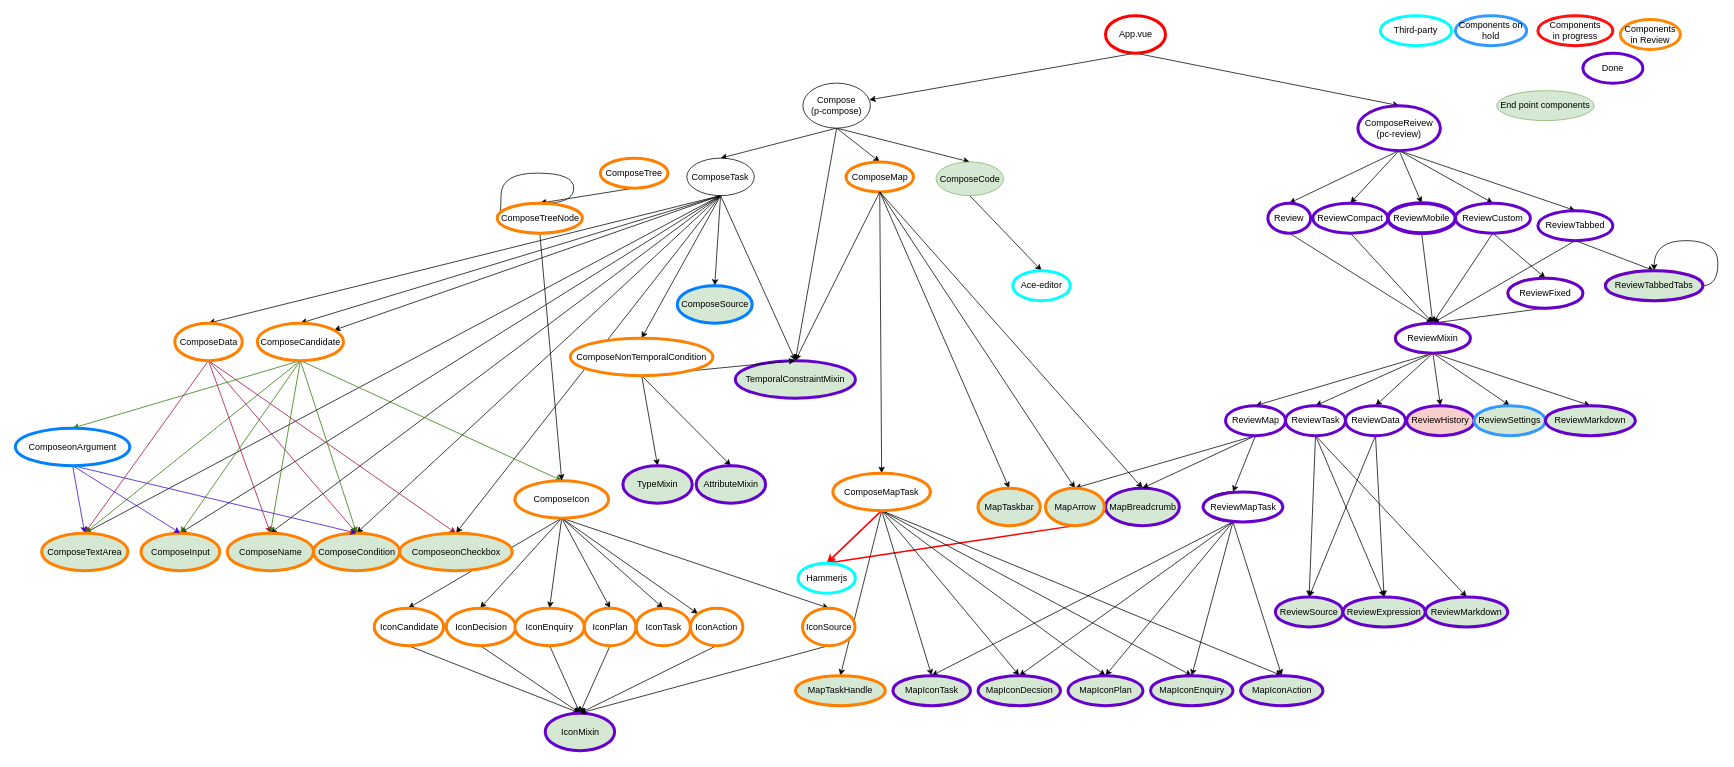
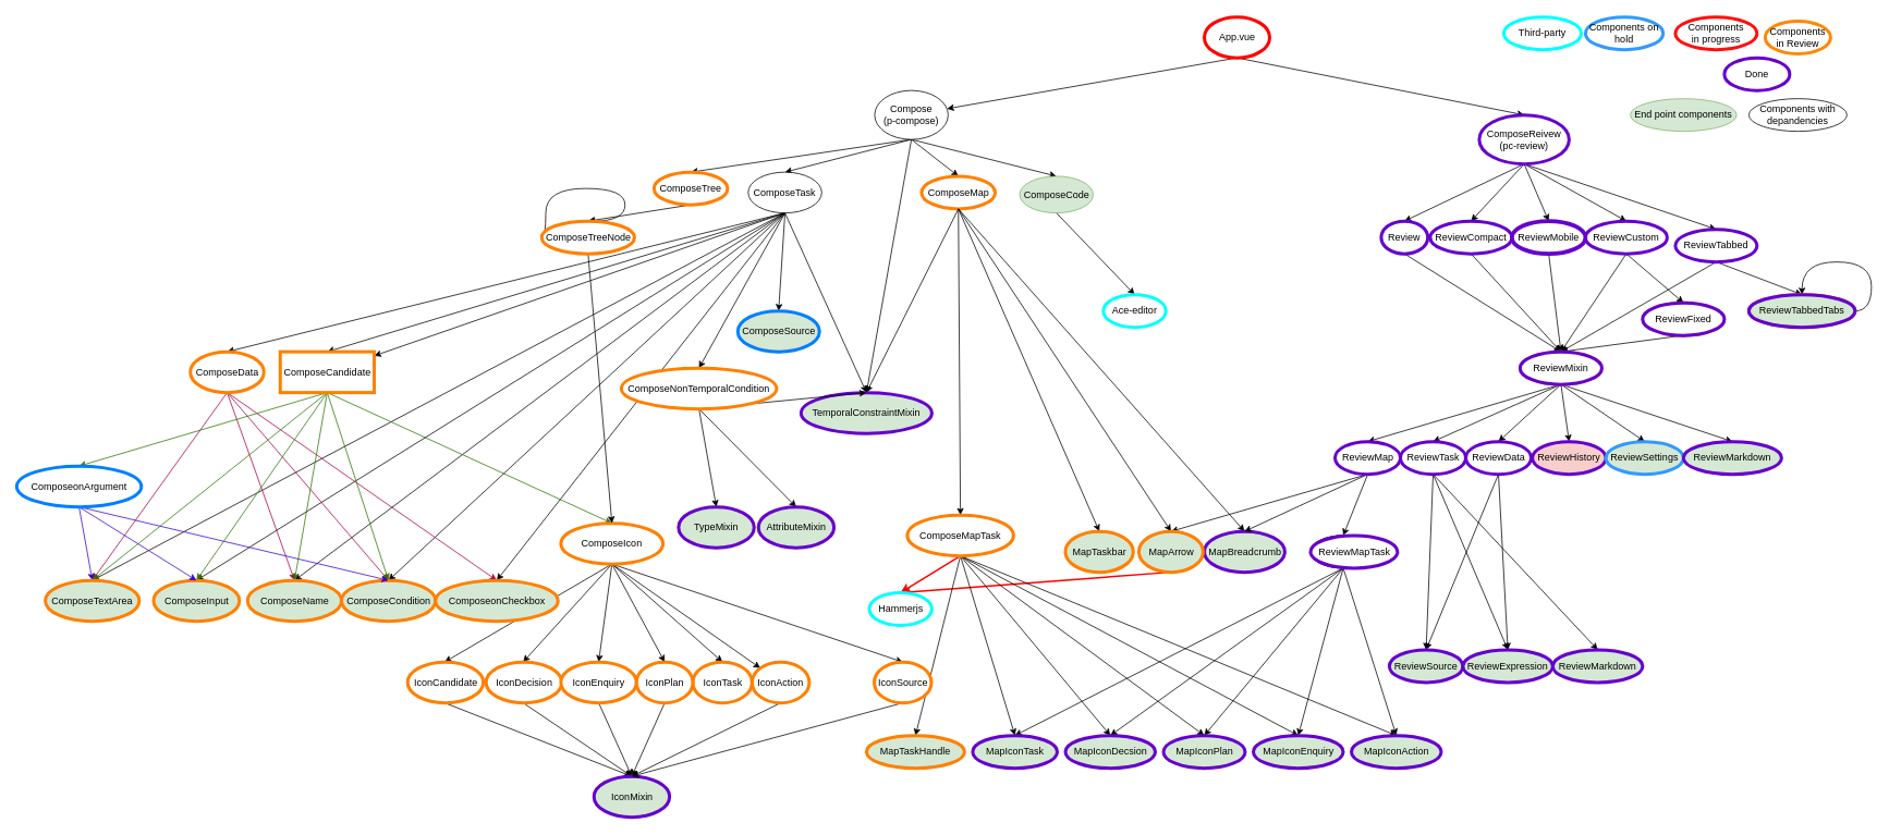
+ <mxCell id="191" value="Components with depandencies" style="ellipse;whiteSpace=wrap;html=1;" parent="1" vertex="1"><mxGeometry x="2140" y="120" width="120" height="40" as="geometry" /></mxCell>
+ <mxCell id="14" style="edgeStyle=none;rounded=0;orthogonalLoop=1;jettySize=auto;html=1;exitX=0.5;exitY=1;exitDx=0;exitDy=0;entryX=0.5;entryY=0;entryDx=0;entryDy=0;" parent="1" source="16" target="32" edge="1"><mxGeometry relative="1" as="geometry" /></mxCell>
- <mxCell id="91" value="ComposeCandidate" style="ellipse;whiteSpace=wrap;html=1;strokeWidth=4;strokeColor=#FF8000;" parent="1" vertex="1"><mxGeometry x="342.5" y="430" width="115" height="50" as="geometry" /></mxCell>
+ <mxCell id="91" value="ComposeCandidate" style="whiteSpace=wrap;html=1;strokeWidth=4;strokeColor=#FF8000;rounded=0;" parent="1" vertex="1"><mxGeometry x="342.5" y="430" width="115" height="50" as="geometry" /></mxCell>
- <mxCell id="193" value="Hammerjs" style="ellipse;whiteSpace=wrap;html=1;fillColor=#FFFFFF;strokeColor=#00FFFF;strokeWidth=4;" parent="1" vertex="1"><mxGeometry x="1063.5" y="750" width="76.5" height="40" as="geometry" /></mxCell>
+ <mxCell id="193" value="Hammerjs" style="ellipse;whiteSpace=wrap;html=1;fillColor=#FFFFFF;strokeColor=#00FFFF;strokeWidth=4;" parent="1" vertex="1"><mxGeometry x="1063.5" y="725" width="76.5" height="40" as="geometry" /></mxCell>
